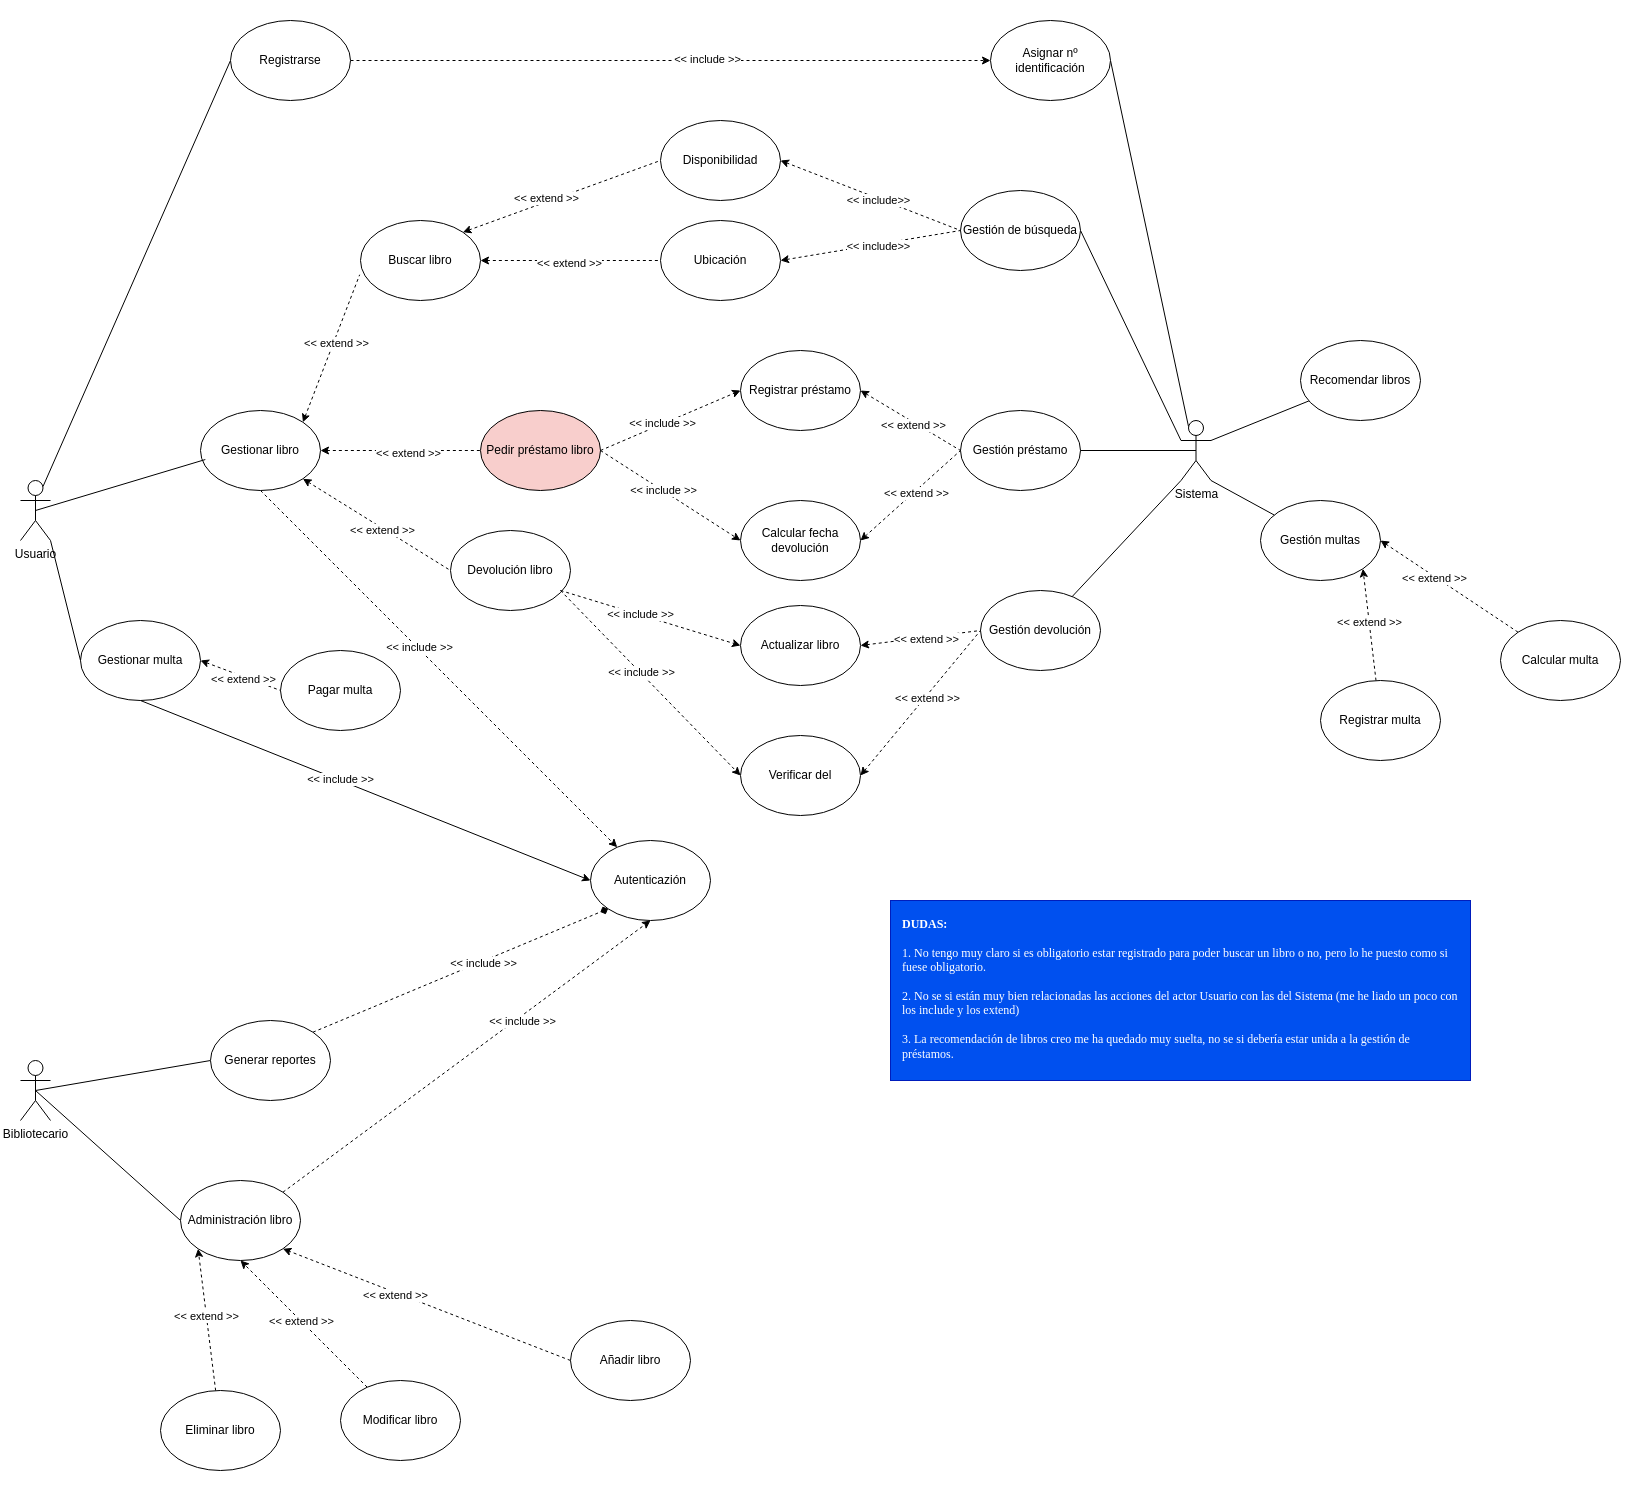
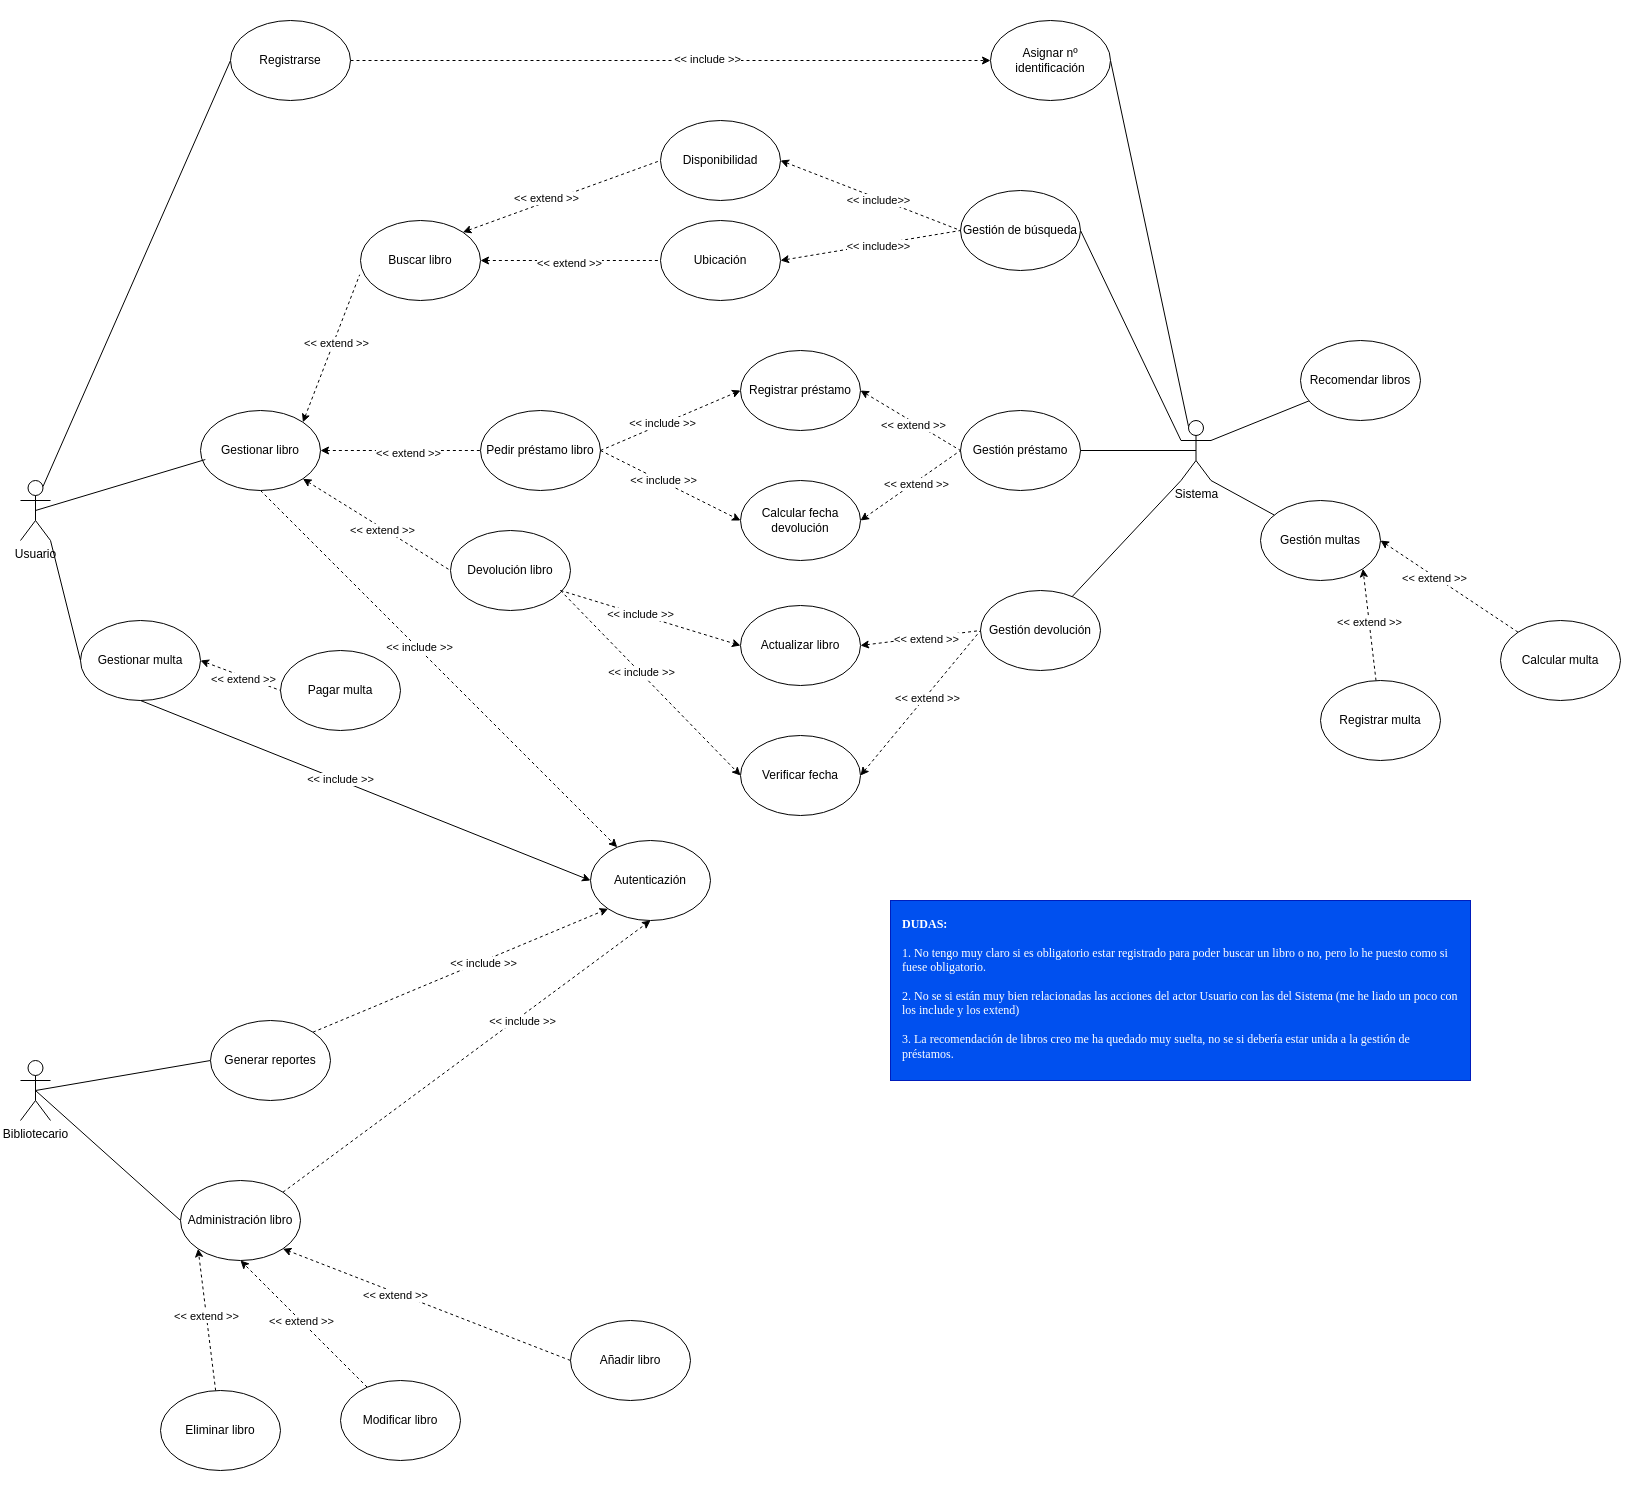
- <mxCell id="13" value="Pedir préstamo libro" style="ellipse;whiteSpace=wrap;html=1;fillColor=#f8cecc;" parent="1" vertex="1"><mxGeometry x="480" y="410" width="120" height="80" as="geometry" /></mxCell>
+ <mxCell id="13" value="Pedir préstamo libro" style="ellipse;whiteSpace=wrap;html=1;" parent="1" vertex="1"><mxGeometry x="480" y="410" width="120" height="80" as="geometry" /></mxCell>
- <mxCell id="16" value="Calcular fecha devolución" style="ellipse;whiteSpace=wrap;html=1;" parent="1" vertex="1"><mxGeometry x="740" y="500" width="120" height="80" as="geometry" /></mxCell>
+ <mxCell id="16" value="Calcular fecha devolución" style="ellipse;whiteSpace=wrap;html=1;" parent="1" vertex="1"><mxGeometry x="740" y="480" width="120" height="80" as="geometry" /></mxCell>
- <mxCell id="39" value="Verificar del" style="ellipse;whiteSpace=wrap;html=1;" parent="1" vertex="1"><mxGeometry x="740" y="735" width="120" height="80" as="geometry" /></mxCell>
+ <mxCell id="39" value="Verificar fecha" style="ellipse;whiteSpace=wrap;html=1;" parent="1" vertex="1"><mxGeometry x="740" y="735" width="120" height="80" as="geometry" /></mxCell>
- <mxCell id="83" style="rounded=0;orthogonalLoop=1;jettySize=auto;html=1;exitX=1;exitY=0;exitDx=0;exitDy=0;entryX=0;entryY=1;entryDx=0;entryDy=0;dashed=1;endArrow=diamond;" edge="1" parent="1" source="85" target="4"><mxGeometry relative="1" as="geometry" /></mxCell>
+ <mxCell id="83" style="rounded=0;orthogonalLoop=1;jettySize=auto;html=1;exitX=1;exitY=0;exitDx=0;exitDy=0;entryX=0;entryY=1;entryDx=0;entryDy=0;dashed=1;" edge="1" parent="1" source="85" target="4"><mxGeometry relative="1" as="geometry" /></mxCell>
